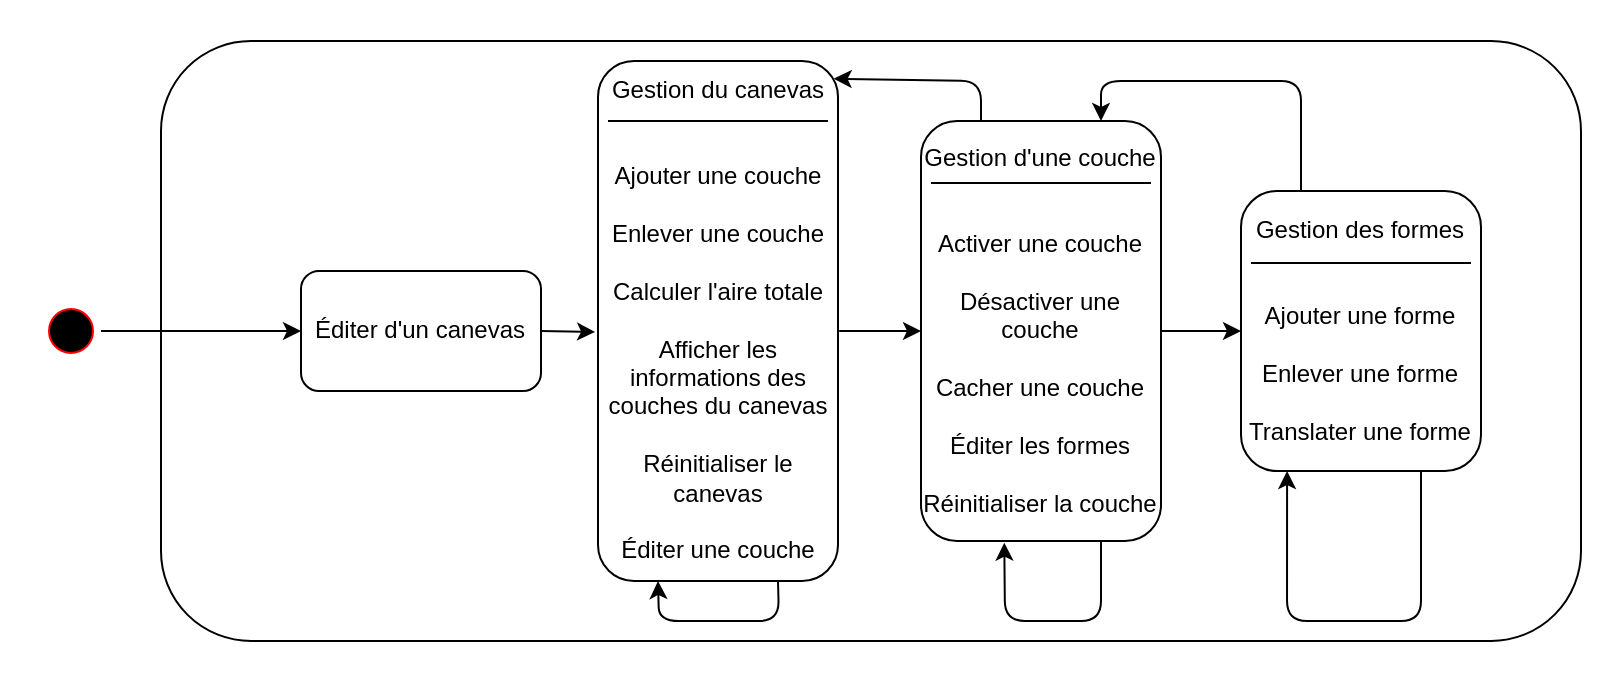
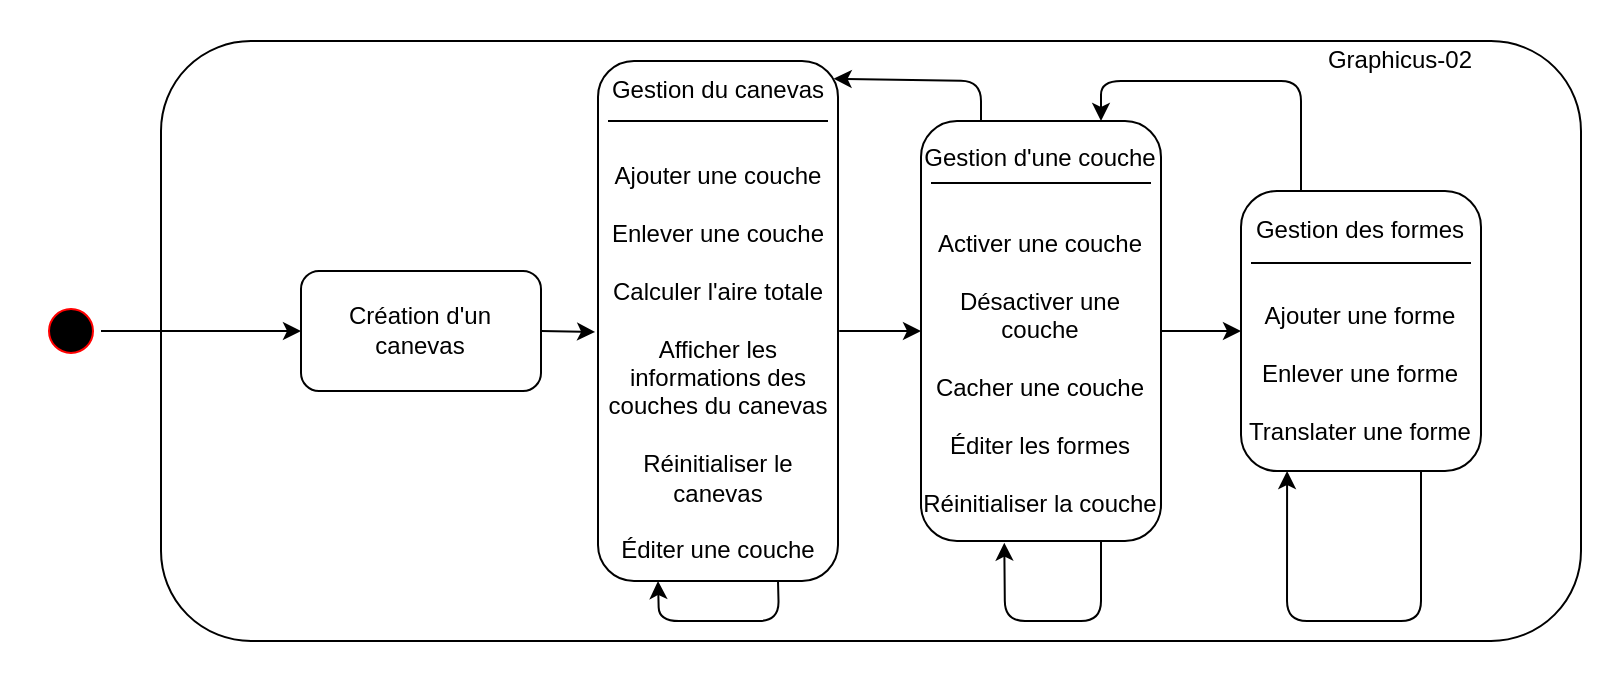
+ <mxCell id="3" value="Graphicus-02" style="text;html=1;strokeColor=none;fillColor=none;align=center;verticalAlign=middle;whiteSpace=wrap;rounded=0;" vertex="1" parent="1"><mxGeometry x="640" y="20" width="120" height="20" as="geometry" /></mxCell>
- <mxCell id="5" value="Éditer d'un canevas" style="rounded=1;whiteSpace=wrap;html=1;" vertex="1" parent="1"><mxGeometry x="150" y="135" width="120" height="60" as="geometry" /></mxCell>
+ <mxCell id="5" value="Création d'un canevas" style="rounded=1;whiteSpace=wrap;html=1;" vertex="1" parent="1"><mxGeometry x="150" y="135" width="120" height="60" as="geometry" /></mxCell>
